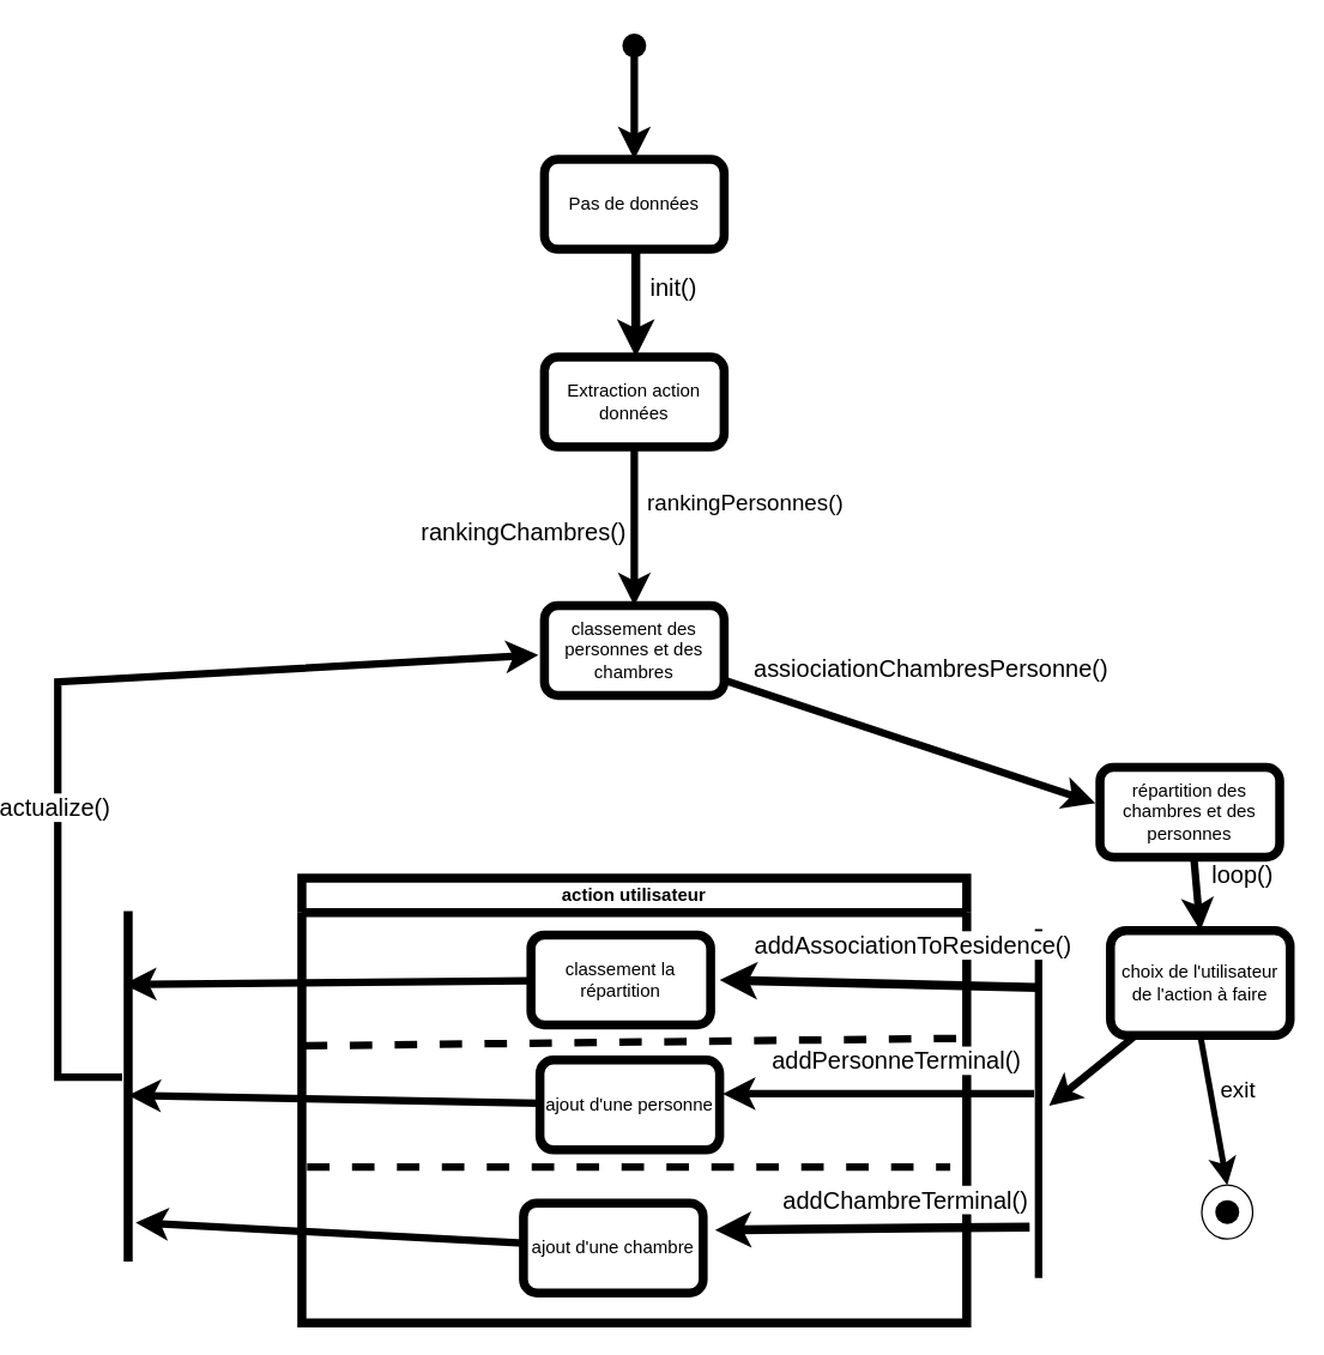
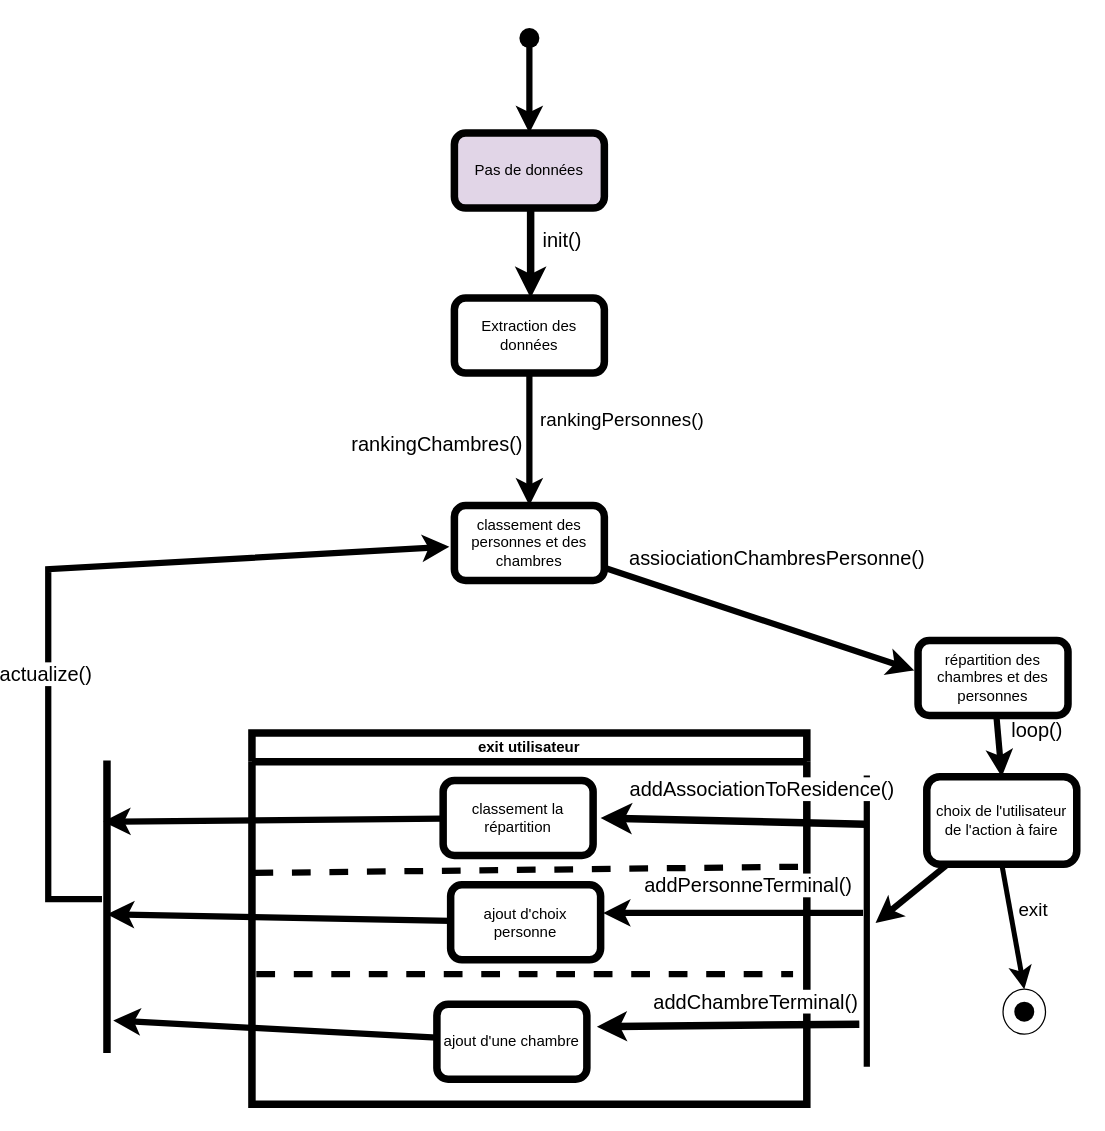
- <mxCell id="6" value="Pas de données" style="rounded=1;whiteSpace=wrap;html=1;strokeWidth=6;" parent="1" vertex="1"><mxGeometry x="345" y="106" width="120" height="60" as="geometry" /></mxCell>
+ <mxCell id="6" value="Pas de données" style="rounded=1;whiteSpace=wrap;html=1;strokeWidth=6;fillColor=#e1d5e7;" parent="1" vertex="1"><mxGeometry x="345" y="106" width="120" height="60" as="geometry" /></mxCell>
- <mxCell id="8" value="Extraction action données" style="rounded=1;whiteSpace=wrap;html=1;strokeWidth=6;" parent="1" vertex="1"><mxGeometry x="345" y="238" width="120" height="60" as="geometry" /></mxCell>
+ <mxCell id="8" value="Extraction des données" style="rounded=1;whiteSpace=wrap;html=1;strokeWidth=6;" parent="1" vertex="1"><mxGeometry x="345" y="238" width="120" height="60" as="geometry" /></mxCell>
- <mxCell id="18" value="action utilisateur" style="swimlane;whiteSpace=wrap;html=1;strokeWidth=6;" parent="1" vertex="1"><mxGeometry x="183" y="586" width="444" height="297" as="geometry" /></mxCell>
+ <mxCell id="18" value="exit utilisateur" style="swimlane;whiteSpace=wrap;html=1;strokeWidth=6;" parent="1" vertex="1"><mxGeometry x="183" y="586" width="444" height="297" as="geometry" /></mxCell>
- <mxCell id="20" value="ajout d'une personne" style="rounded=1;whiteSpace=wrap;html=1;strokeWidth=6;" parent="18" vertex="1"><mxGeometry x="159" y="121.5" width="120" height="60" as="geometry" /></mxCell>
+ <mxCell id="20" value="ajout d'choix personne" style="rounded=1;whiteSpace=wrap;html=1;strokeWidth=6;" parent="18" vertex="1"><mxGeometry x="159" y="121.5" width="120" height="60" as="geometry" /></mxCell>
